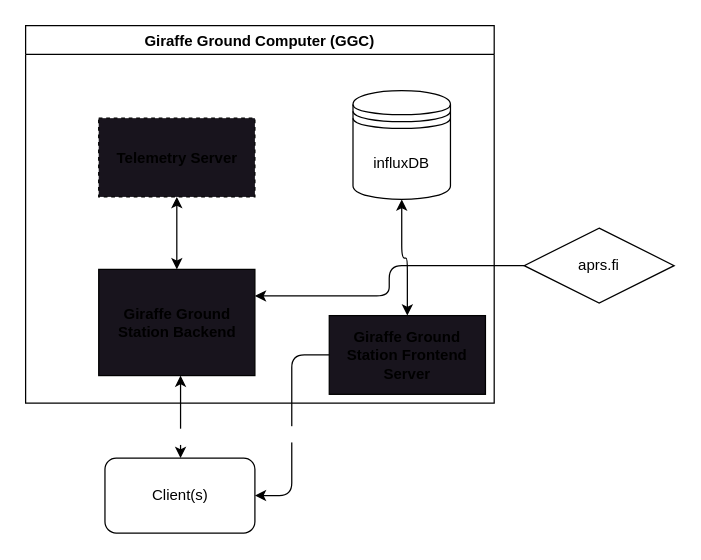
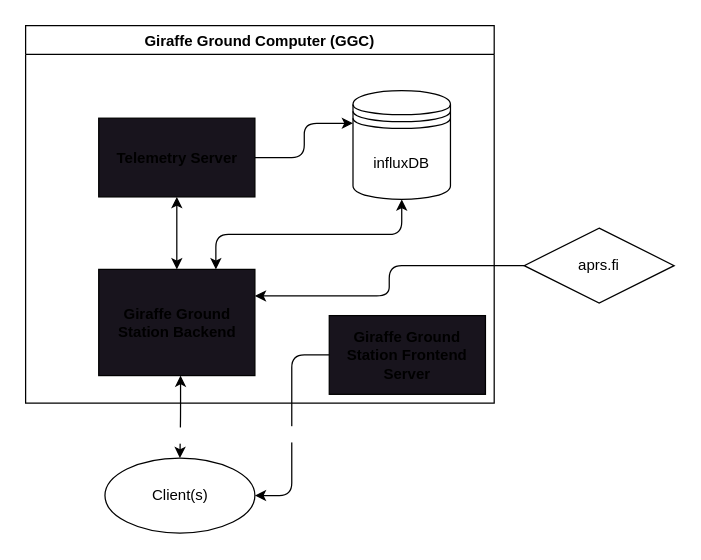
+ <mxCell id="4" style="edgeStyle=elbowEdgeStyle;html=1;startArrow=none;endArrow=classic;entryX=0;entryY=0.3;entryDx=0;entryDy=0;endFill=1;" edge="1" parent="2" source="5" target="8"><mxGeometry relative="1" as="geometry" /></mxCell>
- <mxCell id="5" value="Telemetry Server" style="whiteSpace=wrap;html=1;align=center;treeFolding=1;treeMoving=1;newEdgeStyle={&quot;edgeStyle&quot;:&quot;elbowEdgeStyle&quot;,&quot;startArrow&quot;:&quot;none&quot;,&quot;endArrow&quot;:&quot;none&quot;};fillColor=rgb(24, 20, 29);fontStyle=1;dashed=1;" vertex="1" parent="2"><mxGeometry x="58.5" y="74" width="125" height="63" as="geometry" /></mxCell>
+ <mxCell id="5" value="Telemetry Server" style="whiteSpace=wrap;html=1;align=center;treeFolding=1;treeMoving=1;newEdgeStyle={&quot;edgeStyle&quot;:&quot;elbowEdgeStyle&quot;,&quot;startArrow&quot;:&quot;none&quot;,&quot;endArrow&quot;:&quot;none&quot;};fillColor=rgb(24, 20, 29);fontStyle=1" vertex="1" parent="2"><mxGeometry x="58.5" y="74" width="125" height="63" as="geometry" /></mxCell>
- <mxCell id="7" style="edgeStyle=elbowEdgeStyle;html=1;elbow=vertical;startArrow=classic;startFill=1;" edge="1" parent="2" source="8" target="9"><mxGeometry relative="1" as="geometry" /></mxCell>
+ <mxCell id="7" style="edgeStyle=elbowEdgeStyle;html=1;entryX=0.75;entryY=0;entryDx=0;entryDy=0;elbow=vertical;startArrow=classic;startFill=1;" edge="1" parent="2" source="8" target="6"><mxGeometry relative="1" as="geometry" /></mxCell>
- <mxCell id="12" value="Client(s)" style="rounded=1;whiteSpace=wrap;html=1;" vertex="1" parent="1"><mxGeometry x="83.5" y="366" width="120" height="60" as="geometry" /></mxCell>
+ <mxCell id="12" value="Client(s)" style="ellipse;whiteSpace=wrap;html=1;" vertex="1" parent="1"><mxGeometry x="83.5" y="366" width="120" height="60" as="geometry" /></mxCell>
